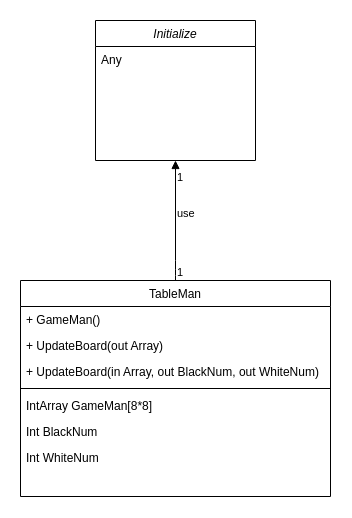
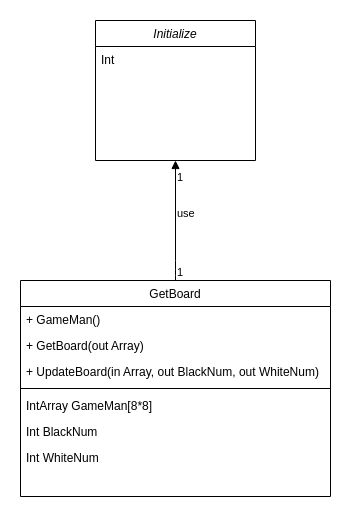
- <mxCell id="3" value="Any" style="text;align=left;verticalAlign=top;spacingLeft=4;spacingRight=4;overflow=hidden;rotatable=0;points=[[0,0.5],[1,0.5]];portConstraint=eastwest;" vertex="1" parent="2"><mxGeometry y="26" width="160" height="26" as="geometry" /></mxCell>
+ <mxCell id="3" value="Int" style="text;align=left;verticalAlign=top;spacingLeft=4;spacingRight=4;overflow=hidden;rotatable=0;points=[[0,0.5],[1,0.5]];portConstraint=eastwest;" vertex="1" parent="2"><mxGeometry y="26" width="160" height="26" as="geometry" /></mxCell>
- <mxCell id="7" value="TableMan" style="swimlane;fontStyle=0;align=center;verticalAlign=top;childLayout=stackLayout;horizontal=1;startSize=26;horizontalStack=0;resizeParent=1;resizeLast=0;collapsible=1;marginBottom=0;rounded=0;shadow=0;strokeWidth=1;" parent="1" vertex="1"><mxGeometry x="20" y="280" width="310" height="216" as="geometry"><mxRectangle x="550" y="140" width="160" height="26" as="alternateBounds" /></mxGeometry></mxCell>
+ <mxCell id="7" value="GetBoard" style="swimlane;fontStyle=0;align=center;verticalAlign=top;childLayout=stackLayout;horizontal=1;startSize=26;horizontalStack=0;resizeParent=1;resizeLast=0;collapsible=1;marginBottom=0;rounded=0;shadow=0;strokeWidth=1;" parent="1" vertex="1"><mxGeometry x="20" y="280" width="310" height="216" as="geometry"><mxRectangle x="550" y="140" width="160" height="26" as="alternateBounds" /></mxGeometry></mxCell>
- <mxCell id="9" value="+ UpdateBoard(out Array)" style="text;align=left;verticalAlign=top;spacingLeft=4;spacingRight=4;overflow=hidden;rotatable=0;points=[[0,0.5],[1,0.5]];portConstraint=eastwest;rounded=0;shadow=0;html=0;" parent="7" vertex="1"><mxGeometry y="52" width="310" height="26" as="geometry" /></mxCell>
+ <mxCell id="9" value="+ GetBoard(out Array)" style="text;align=left;verticalAlign=top;spacingLeft=4;spacingRight=4;overflow=hidden;rotatable=0;points=[[0,0.5],[1,0.5]];portConstraint=eastwest;rounded=0;shadow=0;html=0;" parent="7" vertex="1"><mxGeometry y="52" width="310" height="26" as="geometry" /></mxCell>
